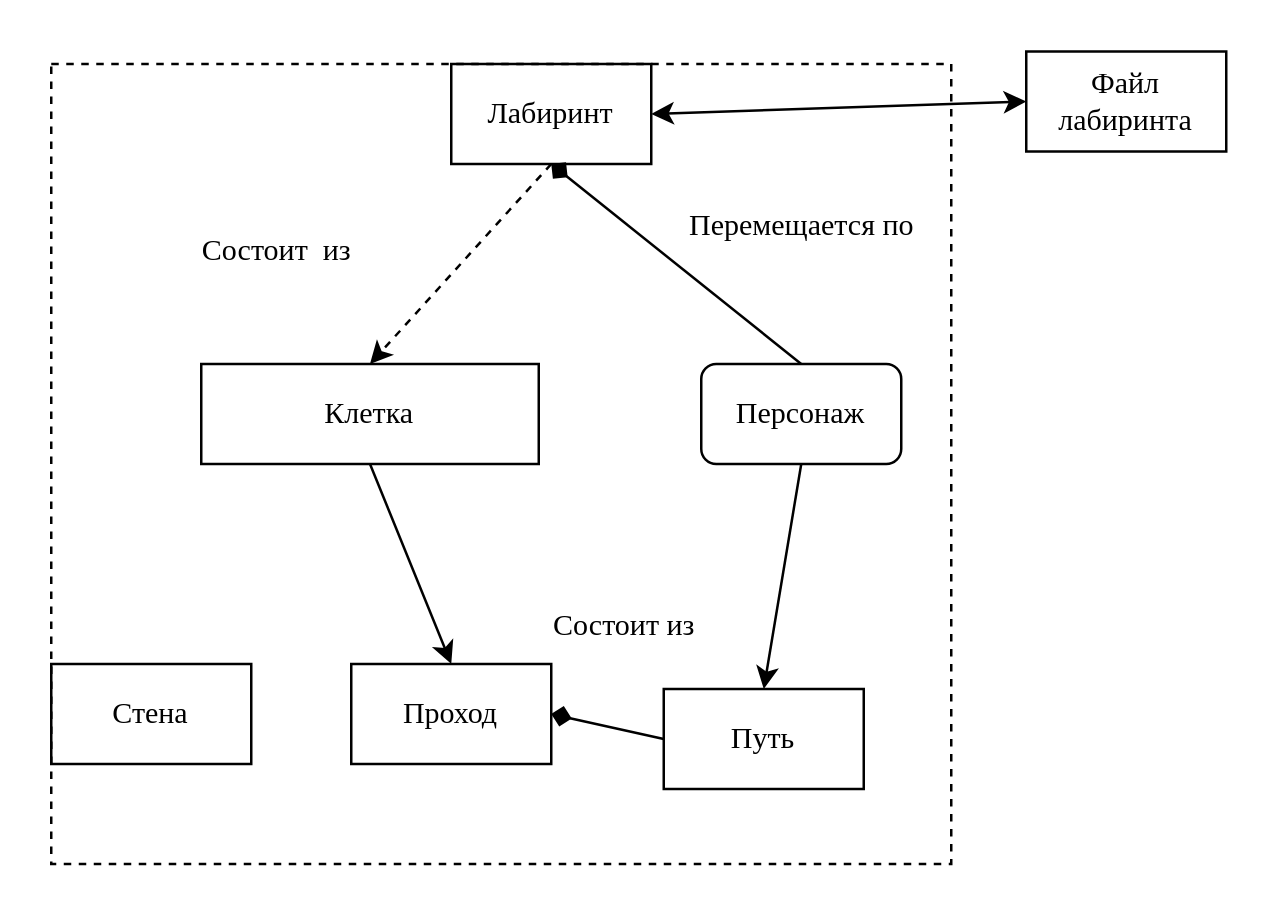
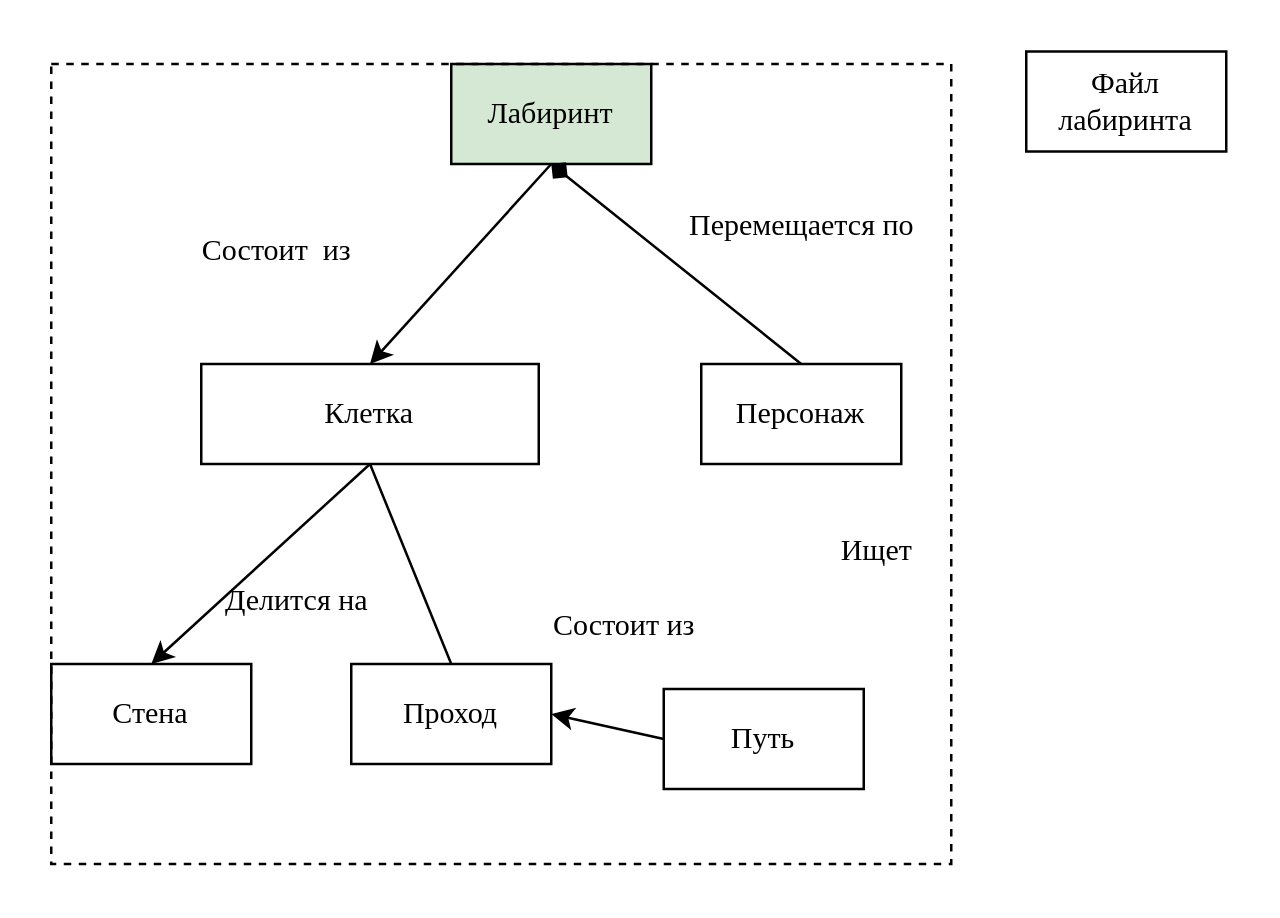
- <mxCell id="20" value="" style="endArrow=classic;startArrow=classic;html=1;rounded=0;exitX=1;exitY=0.5;exitDx=0;exitDy=0;entryX=0;entryY=0.5;entryDx=0;entryDy=0;" edge="1" parent="1" source="2" target="19"><mxGeometry width="50" height="50" relative="1" as="geometry"><mxPoint x="220" y="325" as="sourcePoint" /><mxPoint x="270" y="275" as="targetPoint" /></mxGeometry></mxCell>
- <mxCell id="2" value="&lt;font face=&quot;Times New Roman&quot;&gt;Лабиринт&lt;/font&gt;" style="rounded=0;whiteSpace=wrap;html=1;" parent="1" vertex="1"><mxGeometry x="180" y="25" width="80" height="40" as="geometry" /></mxCell>
+ <mxCell id="2" value="&lt;font face=&quot;Times New Roman&quot;&gt;Лабиринт&lt;/font&gt;" style="rounded=0;whiteSpace=wrap;html=1;fillColor=#d5e8d4;" parent="1" vertex="1"><mxGeometry x="180" y="25" width="80" height="40" as="geometry" /></mxCell>
- <mxCell id="9" value="" style="endArrow=classic;html=1;rounded=0;exitX=0.5;exitY=1;exitDx=0;exitDy=0;entryX=0.5;entryY=0;entryDx=0;entryDy=0;dashed=1;" edge="1" parent="1" source="2" target="3"><mxGeometry width="50" height="50" relative="1" as="geometry"><mxPoint x="160" y="265" as="sourcePoint" /><mxPoint x="210" y="215" as="targetPoint" /></mxGeometry></mxCell>
+ <mxCell id="9" value="" style="endArrow=classic;html=1;rounded=0;exitX=0.5;exitY=1;exitDx=0;exitDy=0;entryX=0.5;entryY=0;entryDx=0;entryDy=0;" edge="1" parent="1" source="2" target="3"><mxGeometry width="50" height="50" relative="1" as="geometry"><mxPoint x="160" y="265" as="sourcePoint" /><mxPoint x="210" y="215" as="targetPoint" /></mxGeometry></mxCell>
- <mxCell id="4" value="&lt;font face=&quot;Times New Roman&quot;&gt;Персонаж&lt;/font&gt;" style="whiteSpace=wrap;html=1;rounded=1;" vertex="1" parent="1"><mxGeometry x="280" y="145" width="80" height="40" as="geometry" /></mxCell>
+ <mxCell id="4" value="&lt;font face=&quot;Times New Roman&quot;&gt;Персонаж&lt;/font&gt;" style="rounded=0;whiteSpace=wrap;html=1;" vertex="1" parent="1"><mxGeometry x="280" y="145" width="80" height="40" as="geometry" /></mxCell>
+ <mxCell id="16" value="&lt;font face=&quot;Times New Roman&quot;&gt;Ищет&lt;/font&gt;" style="text;html=1;align=center;verticalAlign=middle;resizable=0;points=[];autosize=1;strokeColor=none;fillColor=none;" vertex="1" parent="1"><mxGeometry x="325" y="205" width="50" height="30" as="geometry" /></mxCell>
+ <mxCell id="11" value="" style="endArrow=classic;html=1;rounded=0;exitX=0.5;exitY=1;exitDx=0;exitDy=0;entryX=0.5;entryY=0;entryDx=0;entryDy=0;" edge="1" parent="1" source="3" target="6"><mxGeometry width="50" height="50" relative="1" as="geometry"><mxPoint x="160" y="265" as="sourcePoint" /><mxPoint x="210" y="215" as="targetPoint" /></mxGeometry></mxCell>
- <mxCell id="12" value="" style="endArrow=classic;html=1;rounded=0;exitX=0.5;exitY=1;exitDx=0;exitDy=0;entryX=0.5;entryY=0;entryDx=0;entryDy=0;" edge="1" parent="1" source="4" target="7"><mxGeometry width="50" height="50" relative="1" as="geometry"><mxPoint x="160" y="265" as="sourcePoint" /><mxPoint x="210" y="215" as="targetPoint" /></mxGeometry></mxCell>
+ <mxCell id="15" value="&lt;font face=&quot;Times New Roman&quot;&gt;Делится на&lt;/font&gt;" style="text;html=1;align=center;verticalAlign=middle;resizable=0;points=[];autosize=1;strokeColor=none;fillColor=none;" vertex="1" parent="1"><mxGeometry x="78" y="225" width="80" height="30" as="geometry" /></mxCell>
- <mxCell id="10" value="" style="endArrow=classic;html=1;rounded=0;exitX=0.5;exitY=1;exitDx=0;exitDy=0;entryX=0.5;entryY=0;entryDx=0;entryDy=0;" edge="1" parent="1" source="3" target="5"><mxGeometry width="50" height="50" relative="1" as="geometry"><mxPoint x="160" y="265" as="sourcePoint" /><mxPoint x="210" y="215" as="targetPoint" /></mxGeometry></mxCell>
+ <mxCell id="10" value="" style="endArrow=none;html=1;rounded=0;exitX=0.5;exitY=1;exitDx=0;exitDy=0;entryX=0.5;entryY=0;entryDx=0;entryDy=0;" edge="1" parent="1" source="3" target="5"><mxGeometry width="50" height="50" relative="1" as="geometry"><mxPoint x="160" y="265" as="sourcePoint" /><mxPoint x="210" y="215" as="targetPoint" /></mxGeometry></mxCell>
- <mxCell id="17" value="" style="endArrow=diamond;html=1;rounded=0;entryX=1;entryY=0.5;entryDx=0;entryDy=0;exitX=0;exitY=0.5;exitDx=0;exitDy=0;" edge="1" parent="1" source="7" target="5"><mxGeometry width="50" height="50" relative="1" as="geometry"><mxPoint x="250" y="325" as="sourcePoint" /><mxPoint x="300" y="275" as="targetPoint" /></mxGeometry></mxCell>
+ <mxCell id="17" value="" style="endArrow=classic;html=1;rounded=0;entryX=1;entryY=0.5;entryDx=0;entryDy=0;exitX=0;exitY=0.5;exitDx=0;exitDy=0;" edge="1" parent="1" source="7" target="5"><mxGeometry width="50" height="50" relative="1" as="geometry"><mxPoint x="250" y="325" as="sourcePoint" /><mxPoint x="300" y="275" as="targetPoint" /></mxGeometry></mxCell>
